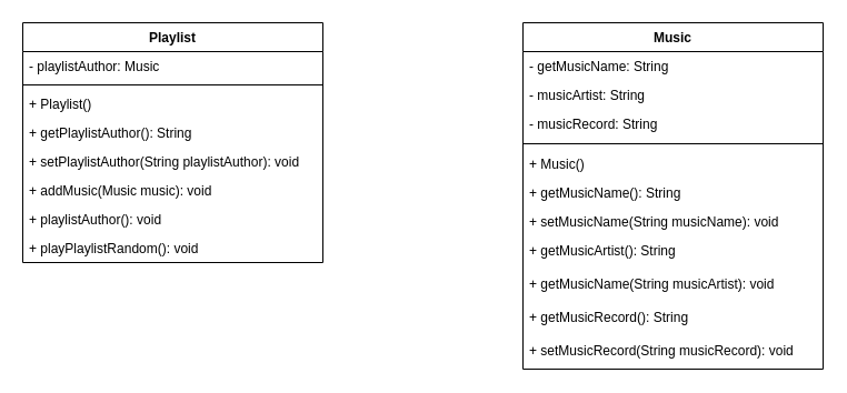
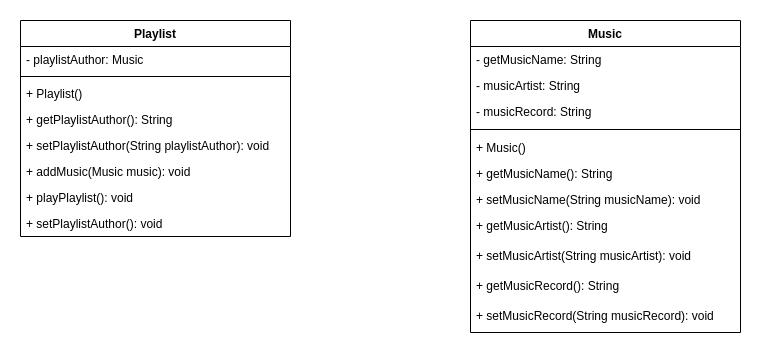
- <mxCell id="21" value="+ playlistAuthor(): void" style="text;strokeColor=none;fillColor=none;align=left;verticalAlign=top;spacingLeft=4;spacingRight=4;overflow=hidden;rotatable=0;points=[[0,0.5],[1,0.5]];portConstraint=eastwest;whiteSpace=wrap;html=1;" parent="14" vertex="1"><mxGeometry y="164" width="270" height="26" as="geometry" /></mxCell>
+ <mxCell id="21" value="+ playPlaylist(): void" style="text;strokeColor=none;fillColor=none;align=left;verticalAlign=top;spacingLeft=4;spacingRight=4;overflow=hidden;rotatable=0;points=[[0,0.5],[1,0.5]];portConstraint=eastwest;whiteSpace=wrap;html=1;" parent="14" vertex="1"><mxGeometry y="164" width="270" height="26" as="geometry" /></mxCell>
- <mxCell id="22" value="+ playPlaylistRandom(): void" style="text;strokeColor=none;fillColor=none;align=left;verticalAlign=top;spacingLeft=4;spacingRight=4;overflow=hidden;rotatable=0;points=[[0,0.5],[1,0.5]];portConstraint=eastwest;whiteSpace=wrap;html=1;" parent="14" vertex="1"><mxGeometry y="190" width="270" height="26" as="geometry" /></mxCell>
+ <mxCell id="22" value="+ setPlaylistAuthor(): void" style="text;strokeColor=none;fillColor=none;align=left;verticalAlign=top;spacingLeft=4;spacingRight=4;overflow=hidden;rotatable=0;points=[[0,0.5],[1,0.5]];portConstraint=eastwest;whiteSpace=wrap;html=1;" parent="14" vertex="1"><mxGeometry y="190" width="270" height="26" as="geometry" /></mxCell>
- <mxCell id="11" value="+ getMusicName(String musicArtist): void" style="text;strokeColor=none;fillColor=none;align=left;verticalAlign=top;spacingLeft=4;spacingRight=4;overflow=hidden;rotatable=0;points=[[0,0.5],[1,0.5]];portConstraint=eastwest;whiteSpace=wrap;html=1;" parent="2" vertex="1"><mxGeometry y="222" width="270" height="30" as="geometry" /></mxCell>
+ <mxCell id="11" value="+ setMusicArtist(String musicArtist): void" style="text;strokeColor=none;fillColor=none;align=left;verticalAlign=top;spacingLeft=4;spacingRight=4;overflow=hidden;rotatable=0;points=[[0,0.5],[1,0.5]];portConstraint=eastwest;whiteSpace=wrap;html=1;" parent="2" vertex="1"><mxGeometry y="222" width="270" height="30" as="geometry" /></mxCell>
